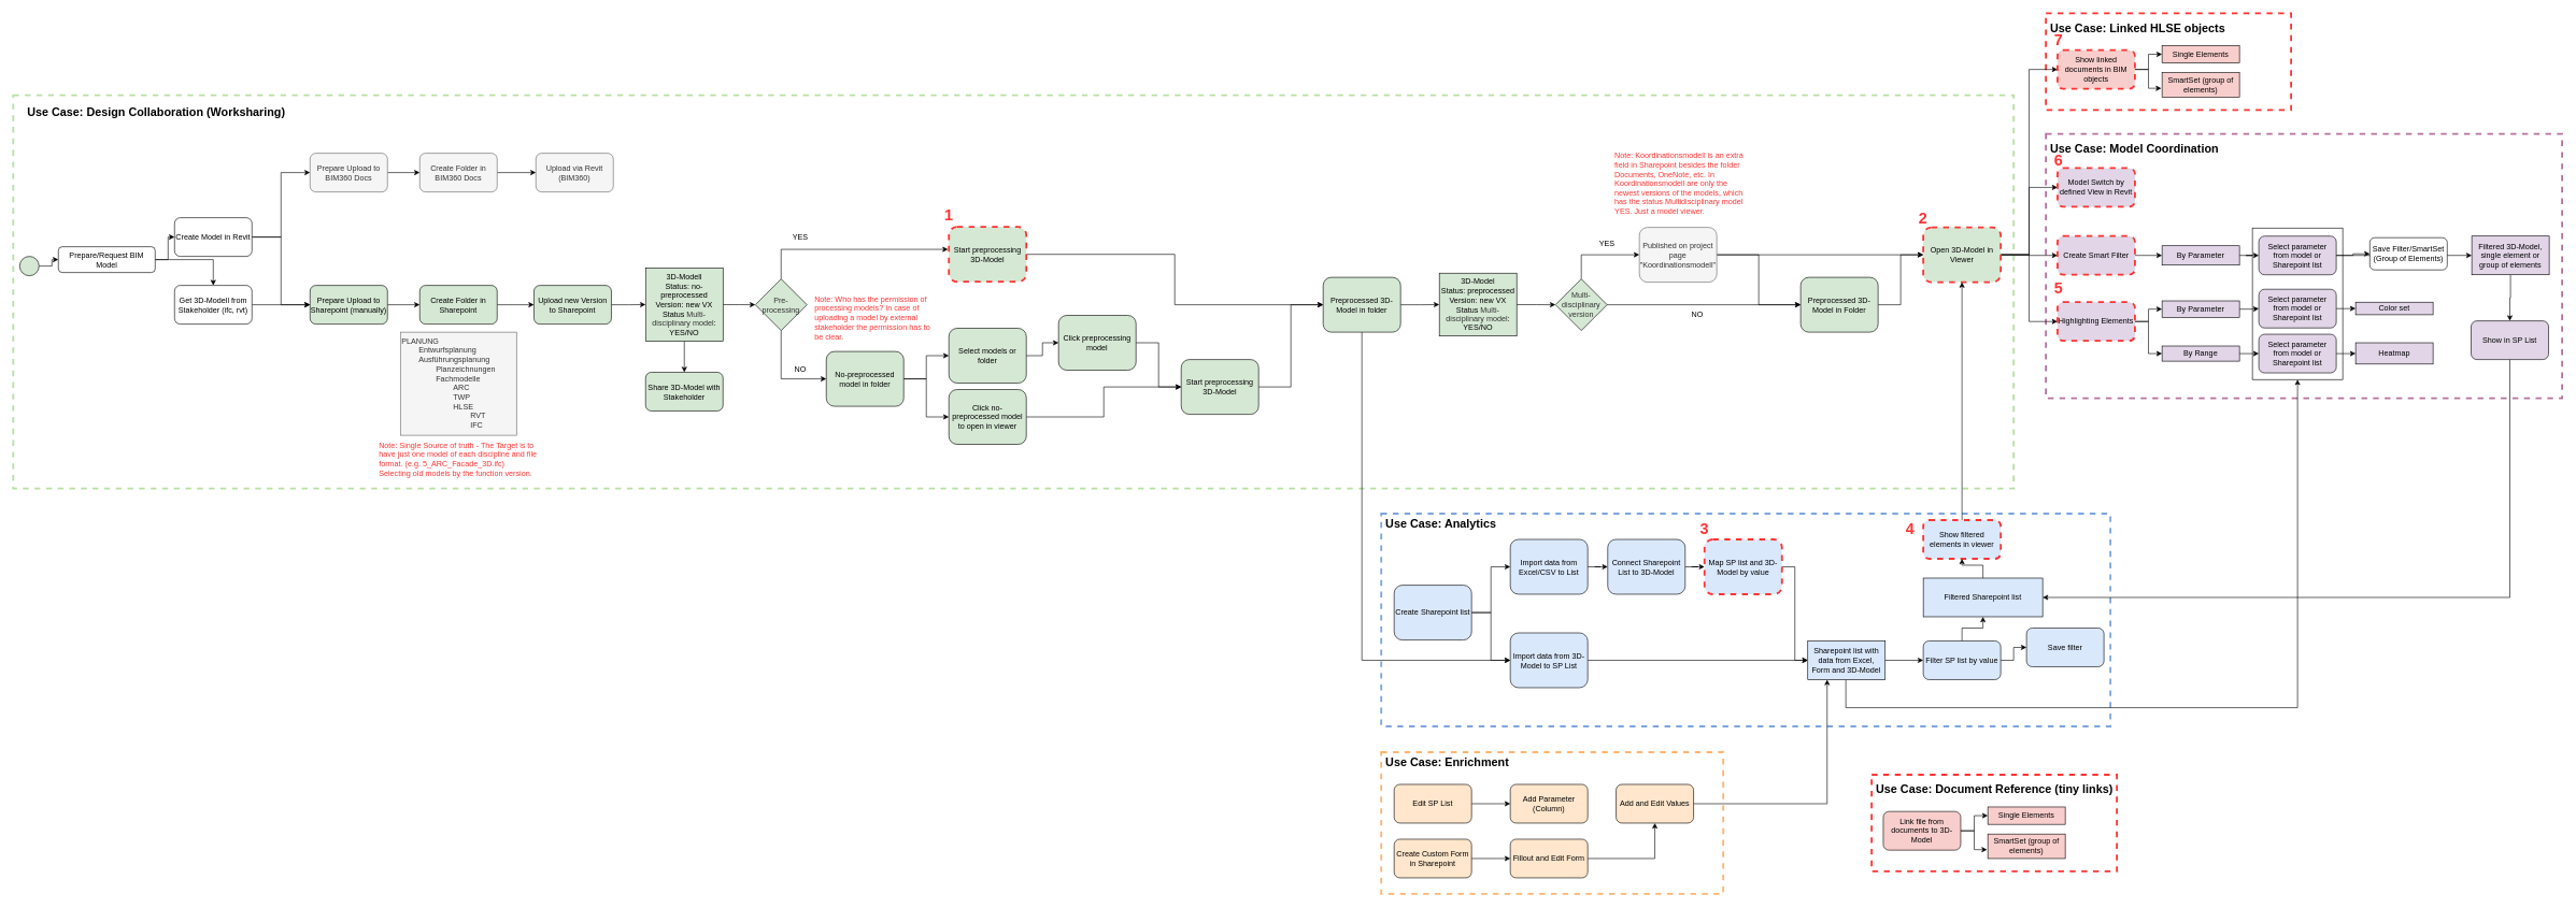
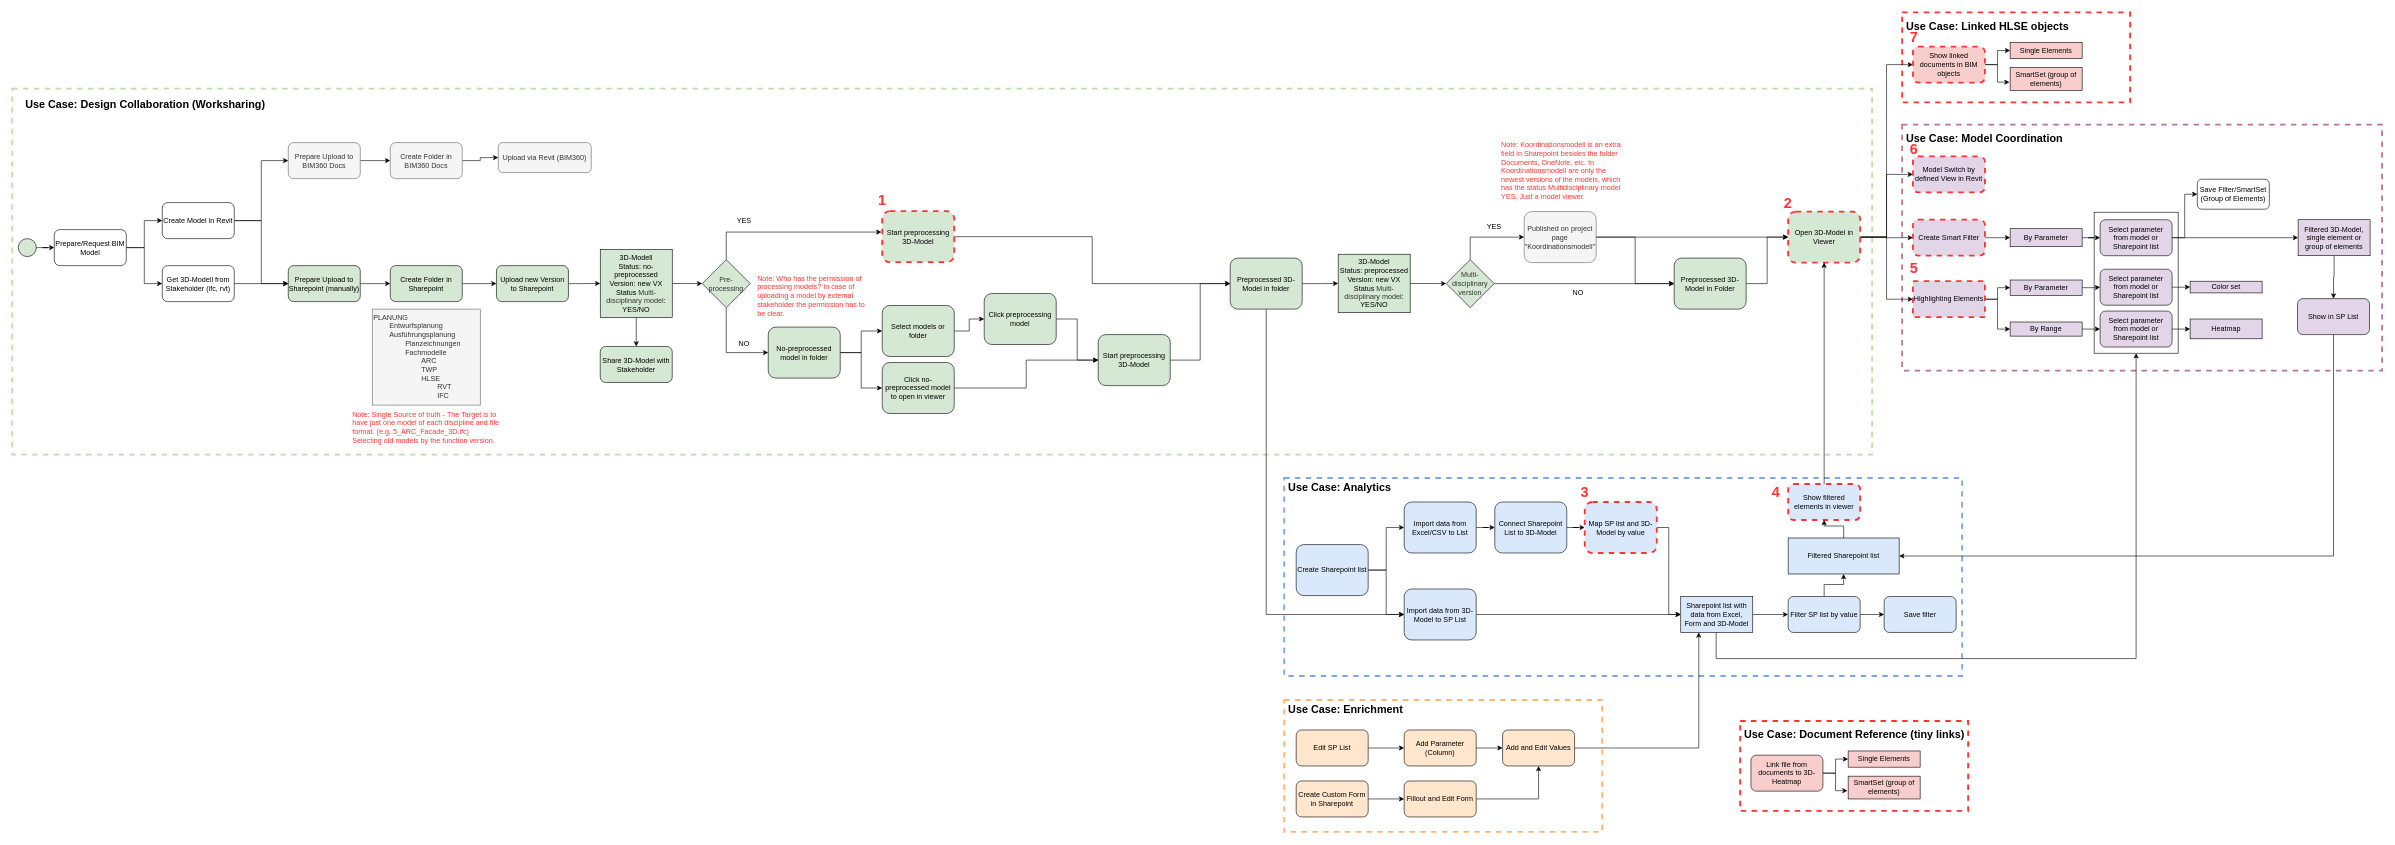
- <mxCell id="36" value="Upload via Revit (BIM360)" style="rounded=1;whiteSpace=wrap;html=1;fillColor=#f5f5f5;fontColor=#333333;strokeColor=#666666;" parent="1" vertex="1"><mxGeometry x="830" y="237" width="120" height="60" as="geometry" /></mxCell>
+ <mxCell id="36" value="Upload via Revit (BIM360)" style="rounded=1;whiteSpace=wrap;html=1;fillColor=#f5f5f5;fontColor=#333333;strokeColor=#666666;" parent="1" vertex="1"><mxGeometry x="830" y="237" width="155" height="50" as="geometry" /></mxCell>
- <mxCell id="106" value="Save Filter/SmartSet (Group of Elements)" style="rounded=1;whiteSpace=wrap;html=1;" parent="1" vertex="1"><mxGeometry x="3672" y="368" width="120" height="50" as="geometry" /></mxCell>
+ <mxCell id="106" value="Save Filter/SmartSet (Group of Elements)" style="rounded=1;whiteSpace=wrap;html=1;" parent="1" vertex="1"><mxGeometry x="3662" y="298" width="120" height="50" as="geometry" /></mxCell>
- <mxCell id="21" value="Prepare/Request BIM Model" style="rounded=1;whiteSpace=wrap;html=1;" parent="1" vertex="1"><mxGeometry x="90" y="382" width="150" height="40" as="geometry" /></mxCell>
+ <mxCell id="21" value="Prepare/Request BIM Model" style="rounded=1;whiteSpace=wrap;html=1;" parent="1" vertex="1"><mxGeometry x="90" y="382" width="120" height="60" as="geometry" /></mxCell>
- <mxCell id="84" value="Highlighting Elements" style="rounded=1;whiteSpace=wrap;html=1;strokeColor=#FF3333;fillColor=#e1d5e7;strokeWidth=3;dashed=1;" parent="1" vertex="1"><mxGeometry x="3188" y="468" width="120" height="60" as="geometry" /></mxCell>
+ <mxCell id="84" value="Highlighting Elements" style="whiteSpace=wrap;html=1;strokeColor=#FF3333;fillColor=#e1d5e7;strokeWidth=3;dashed=1;rounded=0;" parent="1" vertex="1"><mxGeometry x="3188" y="468" width="120" height="60" as="geometry" /></mxCell>
- <mxCell id="119" value="Save filter" style="rounded=1;whiteSpace=wrap;html=1;strokeColor=#000000;fillColor=#dae8fc;" parent="1" vertex="1"><mxGeometry x="3140" y="973.5" width="120" height="60" as="geometry" /></mxCell>
+ <mxCell id="119" value="Save filter" style="rounded=1;whiteSpace=wrap;html=1;strokeColor=#000000;fillColor=#dae8fc;" parent="1" vertex="1"><mxGeometry x="3140" y="993.5" width="120" height="60" as="geometry" /></mxCell>
+ <mxCell id="137" style="edgeStyle=orthogonalEdgeStyle;rounded=0;orthogonalLoop=1;jettySize=auto;html=1;entryX=0;entryY=0.5;entryDx=0;entryDy=0;fontSize=18;strokeColor=#000000;" parent="1" source="138" target="136" edge="1"><mxGeometry relative="1" as="geometry" /></mxCell>
- <mxCell id="146" value="Link file from documents to 3D-Model" style="rounded=1;whiteSpace=wrap;html=1;strokeColor=#000000;fillColor=#f8cecc;" vertex="1" parent="1"><mxGeometry x="2918" y="1258" width="120" height="60" as="geometry" /></mxCell>
+ <mxCell id="146" value="Link file from documents to 3D-Heatmap" style="rounded=1;whiteSpace=wrap;html=1;strokeColor=#000000;fillColor=#f8cecc;" vertex="1" parent="1"><mxGeometry x="2918" y="1258" width="120" height="60" as="geometry" /></mxCell>
